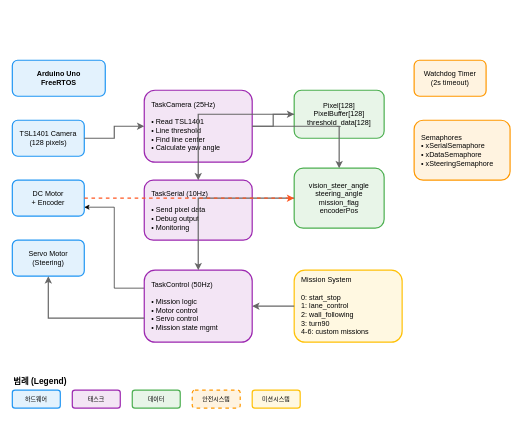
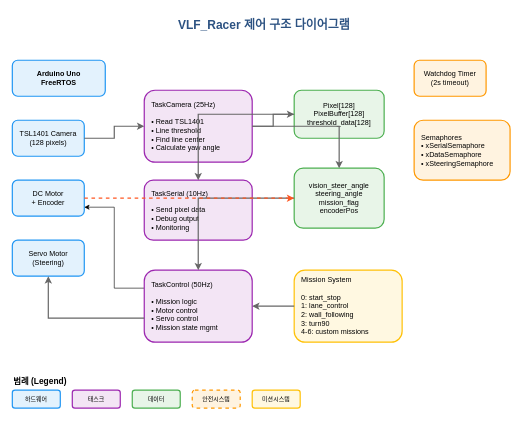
+ <mxCell id="2" value="VLF_Racer 제어 구조 다이어그램" style="text;html=1;strokeColor=none;fillColor=none;align=center;verticalAlign=middle;whiteSpace=wrap;rounded=0;fontSize=20;fontStyle=1;fontColor=#2c5282;" parent="1" vertex="1"><mxGeometry x="240" y="20" width="400" height="40" as="geometry" /></mxCell>
